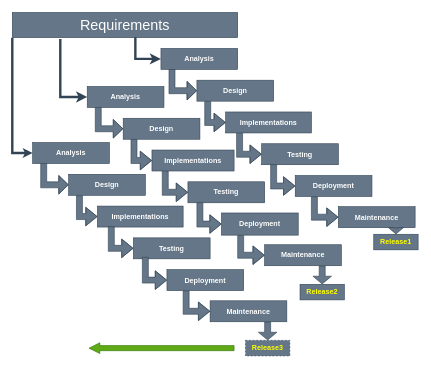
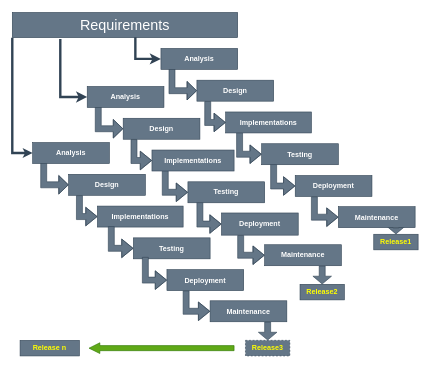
+ <mxCell id="46" value="&lt;b&gt;&lt;font style=&quot;color: rgb(255, 255, 0);&quot;&gt;Release n&lt;/font&gt;&lt;/b&gt;" style="rounded=0;whiteSpace=wrap;html=1;fillColor=#647687;fontColor=#ffffff;strokeColor=#314354;" vertex="1" parent="1"><mxGeometry x="33" y="567" width="99" height="26" as="geometry" /></mxCell>
